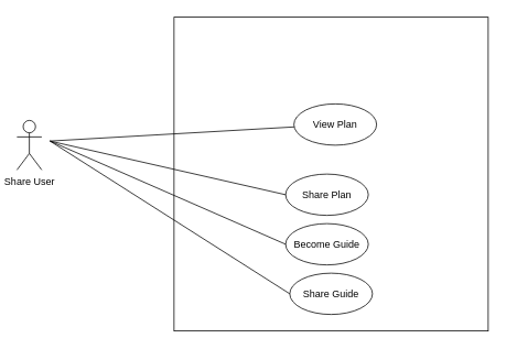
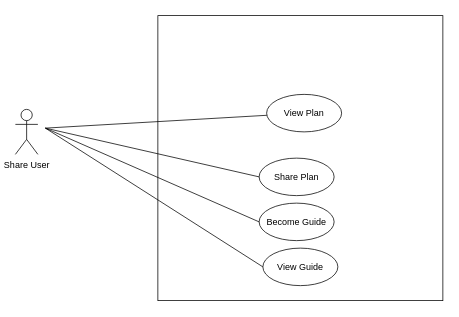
- <mxCell id="6" value="Share Guide" style="ellipse;whiteSpace=wrap;html=1;" parent="1" vertex="1"><mxGeometry x="350" y="330" width="100" height="50" as="geometry" /></mxCell>
+ <mxCell id="6" value="View Guide" style="ellipse;whiteSpace=wrap;html=1;" parent="1" vertex="1"><mxGeometry x="350" y="330" width="100" height="50" as="geometry" /></mxCell>
